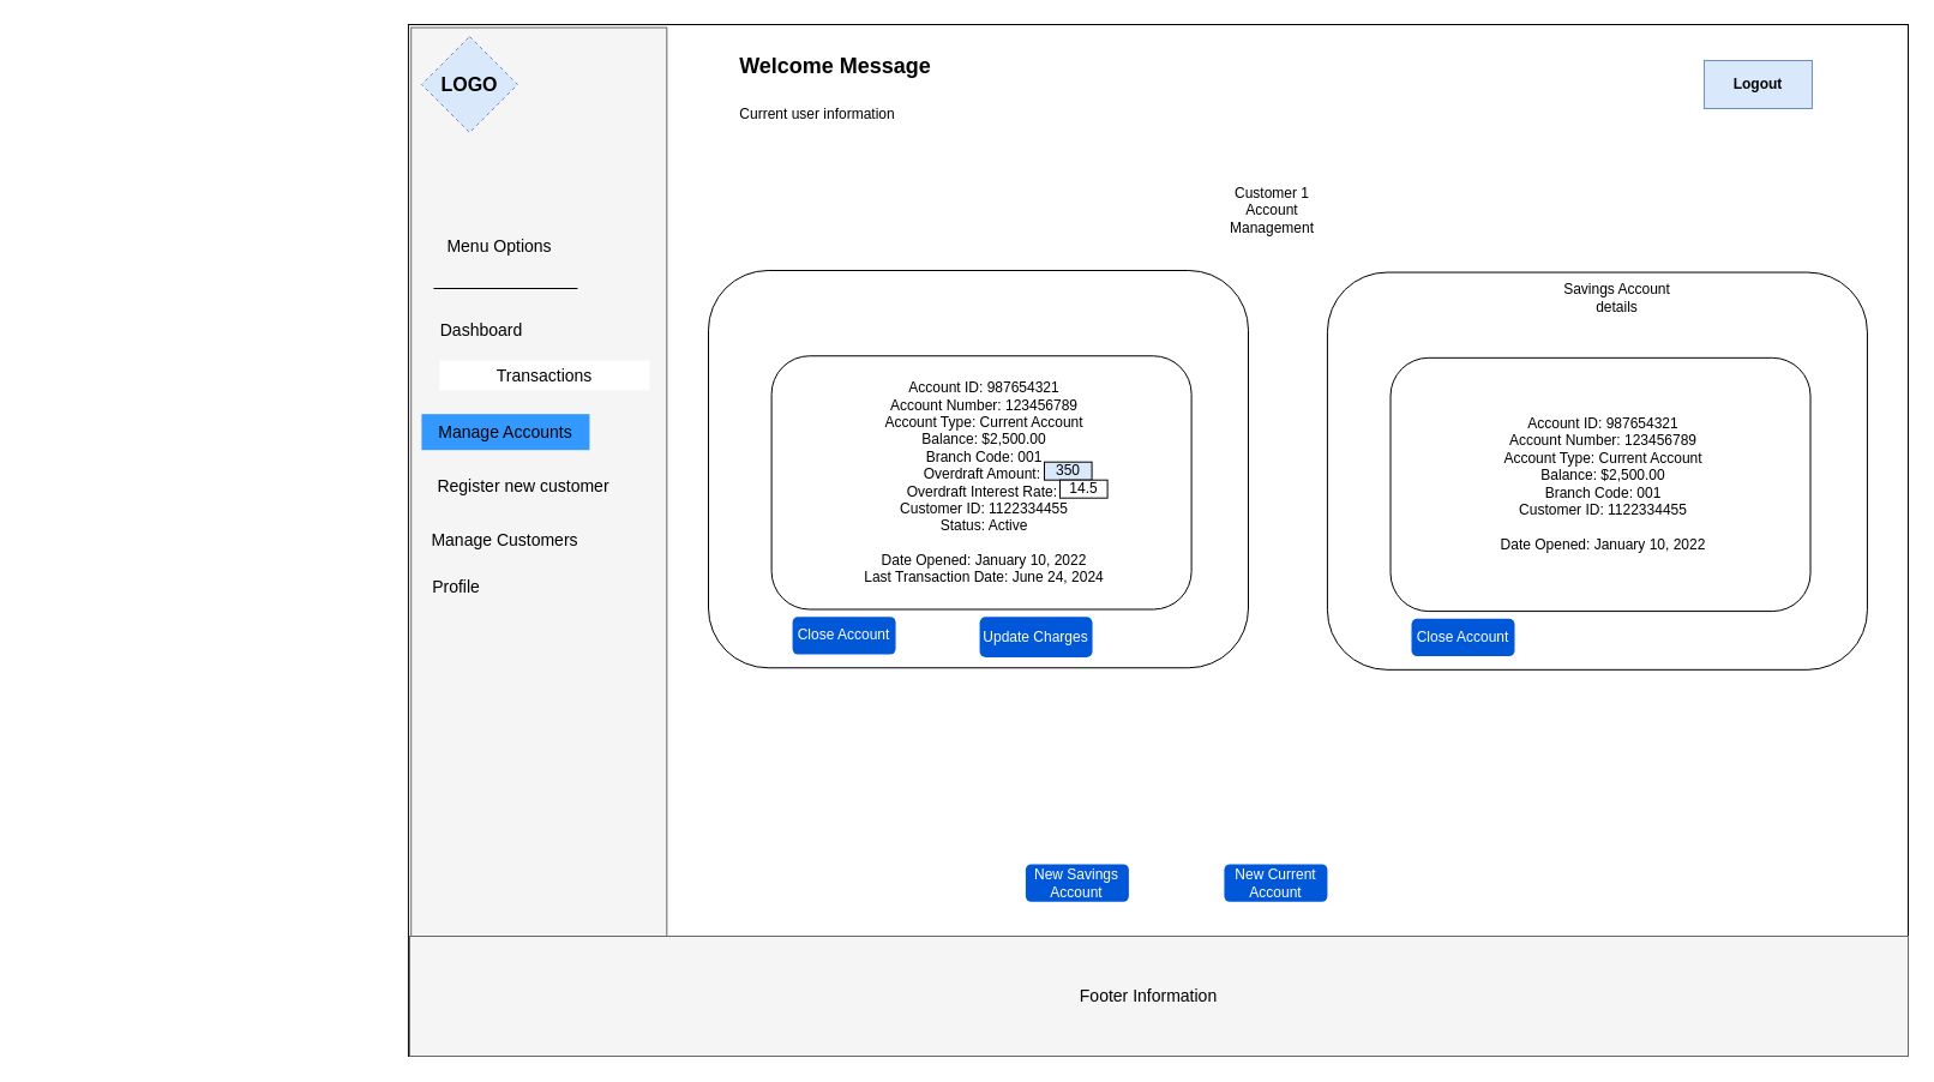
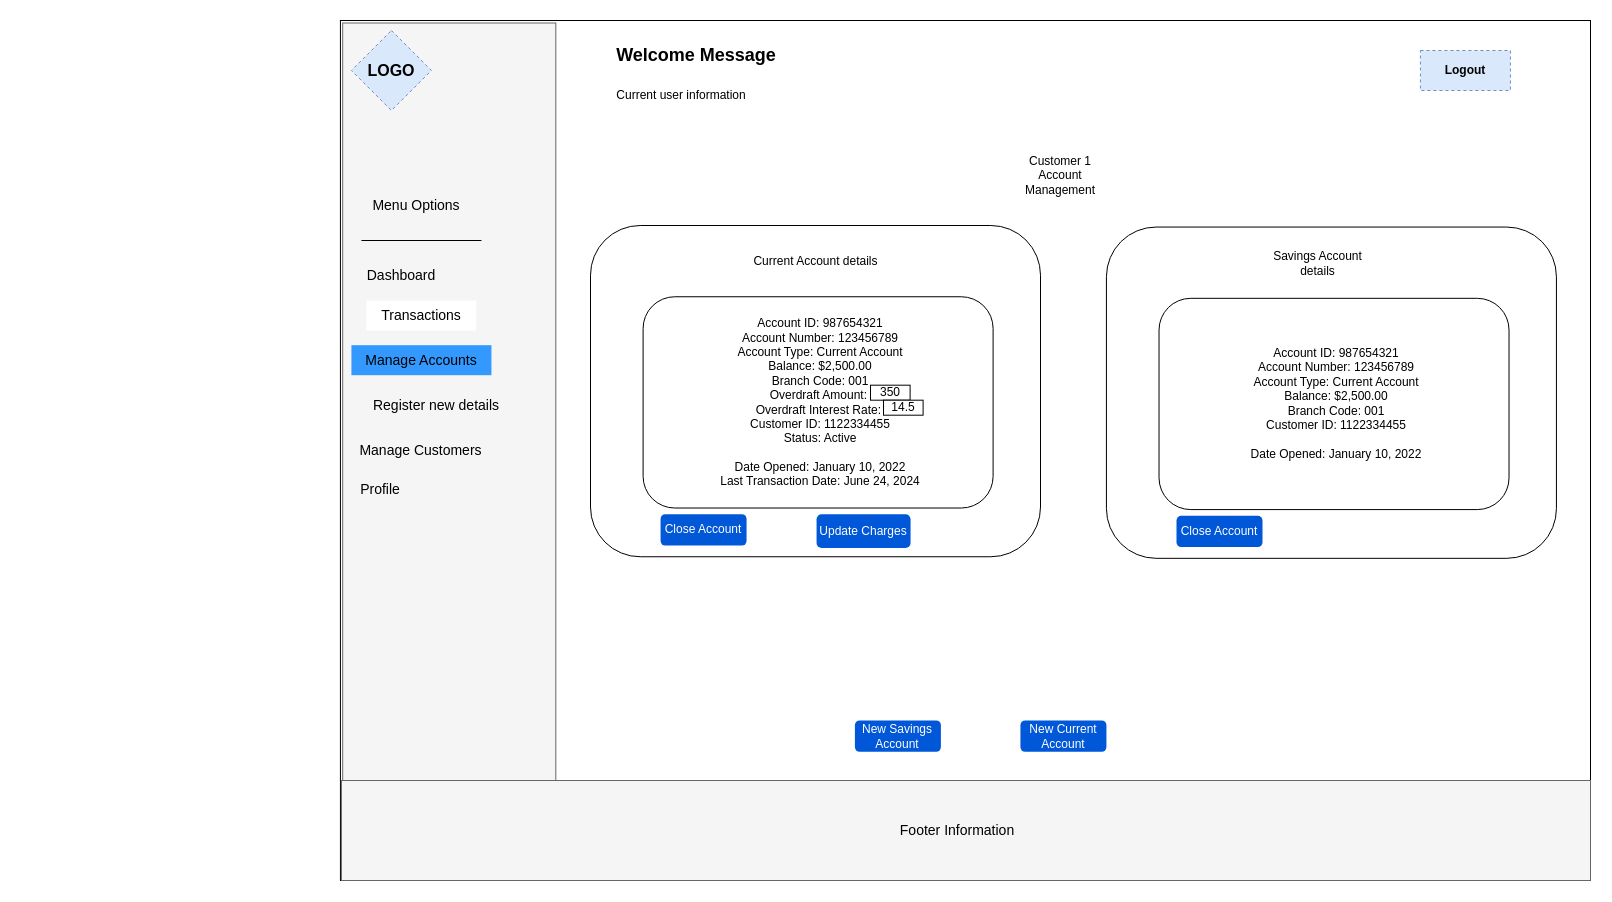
- <mxCell id="6" value="&lt;b&gt;Logout&lt;/b&gt;" style="rounded=0;whiteSpace=wrap;html=1;fillColor=#dae8fc;strokeColor=#6c8ebf;" parent="1" vertex="1"><mxGeometry x="1419.93" y="50" width="90" height="40" as="geometry" /></mxCell>
+ <mxCell id="6" value="&lt;b&gt;Logout&lt;/b&gt;" style="rounded=0;whiteSpace=wrap;html=1;fillColor=#dae8fc;strokeColor=#6c8ebf;dashed=1;" parent="1" vertex="1"><mxGeometry x="1419.93" y="50" width="90" height="40" as="geometry" /></mxCell>
- <mxCell id="28" value="Savings Account details" style="text;html=1;align=center;verticalAlign=middle;whiteSpace=wrap;rounded=0;" parent="1" vertex="1"><mxGeometry x="1286.57" y="232.82" width="121.32" height="30" as="geometry" /></mxCell>
+ <mxCell id="28" value="Savings Account details" style="text;html=1;align=center;verticalAlign=middle;whiteSpace=wrap;rounded=0;" parent="1" vertex="1"><mxGeometry x="1256.57" y="247.82" width="121.32" height="30" as="geometry" /></mxCell>
+ <mxCell id="22" value="Current Account details" style="text;html=1;align=center;verticalAlign=middle;whiteSpace=wrap;rounded=0;" parent="1" vertex="1"><mxGeometry x="740.64" y="246.26" width="149.36" height="30" as="geometry" /></mxCell>
- <mxCell id="13" value="&lt;font style=&quot;font-size: 14px;&quot;&gt;Transactions&lt;/font&gt;" style="text;html=1;align=center;verticalAlign=middle;whiteSpace=wrap;rounded=0;fillColor=#FFFFFF;" parent="1" vertex="1"><mxGeometry x="365.93" y="300" width="175" height="25" as="geometry" /></mxCell>
+ <mxCell id="13" value="&lt;font style=&quot;font-size: 14px;&quot;&gt;Transactions&lt;/font&gt;" style="text;html=1;align=center;verticalAlign=middle;whiteSpace=wrap;rounded=0;fillColor=#FFFFFF;" parent="1" vertex="1"><mxGeometry x="365.93" y="300" width="110" height="30" as="geometry" /></mxCell>
- <mxCell id="34" value="350" style="rounded=0;whiteSpace=wrap;html=1;fillColor=#dae8fc;" parent="1" vertex="1"><mxGeometry x="870" y="384.69" width="39.6" height="15" as="geometry" /></mxCell>
+ <mxCell id="34" value="350" style="rounded=0;whiteSpace=wrap;html=1;" parent="1" vertex="1"><mxGeometry x="870" y="384.69" width="39.6" height="15" as="geometry" /></mxCell>
- <mxCell id="15" value="&lt;font style=&quot;font-size: 14px;&quot;&gt;Register new customer&lt;/font&gt;" style="text;html=1;align=center;verticalAlign=middle;whiteSpace=wrap;rounded=0;" parent="1" vertex="1"><mxGeometry x="345.93" y="390" width="180" height="30" as="geometry" /></mxCell>
+ <mxCell id="15" value="&lt;font style=&quot;font-size: 14px;&quot;&gt;Register new details&lt;/font&gt;" style="text;html=1;align=center;verticalAlign=middle;whiteSpace=wrap;rounded=0;" parent="1" vertex="1"><mxGeometry x="345.93" y="390" width="180" height="30" as="geometry" /></mxCell>
